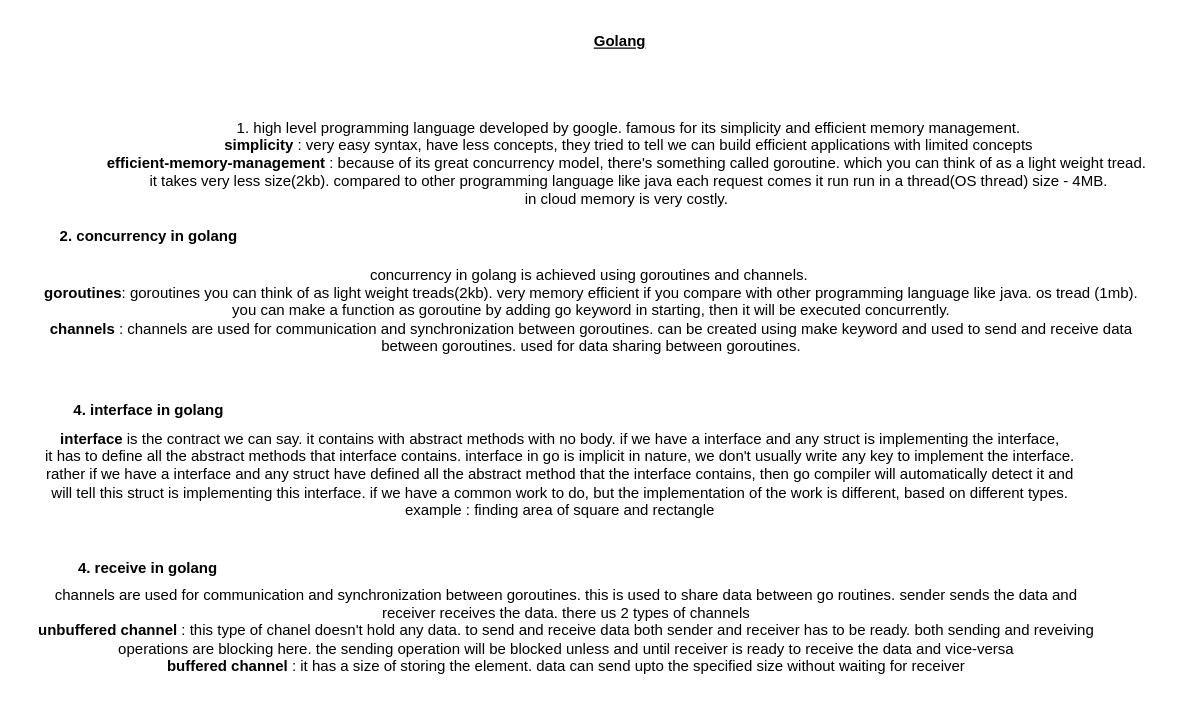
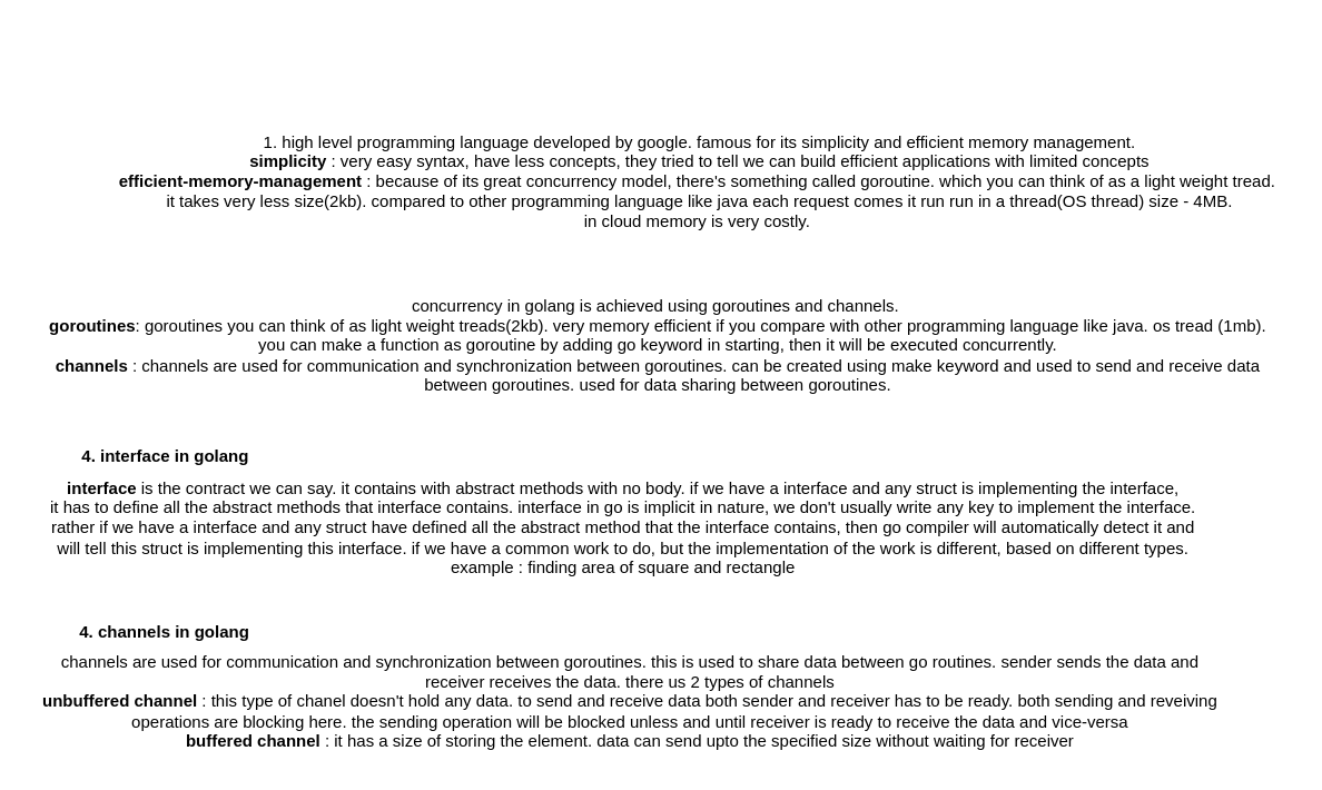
- <mxCell id="2" value="&lt;b&gt;&lt;u&gt;Golang&lt;/u&gt;&lt;/b&gt;" style="text;html=1;align=center;verticalAlign=middle;resizable=0;points=[];autosize=1;strokeColor=none;fillColor=none;" parent="1" vertex="1"><mxGeometry x="465" y="20" width="59" height="26" as="geometry" /></mxCell>
- <mxCell id="4" value="&lt;b&gt;2. concurrency in golang&lt;/b&gt;" style="text;html=1;align=center;verticalAlign=middle;resizable=0;points=[];autosize=1;strokeColor=none;fillColor=none;" parent="1" vertex="1"><mxGeometry x="38" y="176" width="160" height="26" as="geometry" /></mxCell>
- <mxCell id="8" value="&lt;b&gt;4. receive in golang&lt;/b&gt;&lt;b style=&quot;background-color: transparent; color: light-dark(rgb(0, 0, 0), rgb(255, 255, 255));&quot;&gt;&amp;nbsp;&lt;/b&gt;" style="text;html=1;align=center;verticalAlign=middle;resizable=0;points=[];autosize=1;strokeColor=none;fillColor=none;" parent="1" vertex="1"><mxGeometry x="47" y="441" width="143" height="26" as="geometry" /></mxCell>
+ <mxCell id="8" value="&lt;b&gt;4. channels in golang&lt;/b&gt;&lt;b style=&quot;background-color: transparent; color: light-dark(rgb(0, 0, 0), rgb(255, 255, 255));&quot;&gt;&amp;nbsp;&lt;/b&gt;" style="text;html=1;align=center;verticalAlign=middle;resizable=0;points=[];autosize=1;strokeColor=none;fillColor=none;" parent="1" vertex="1"><mxGeometry x="47" y="441" width="143" height="26" as="geometry" /></mxCell>
